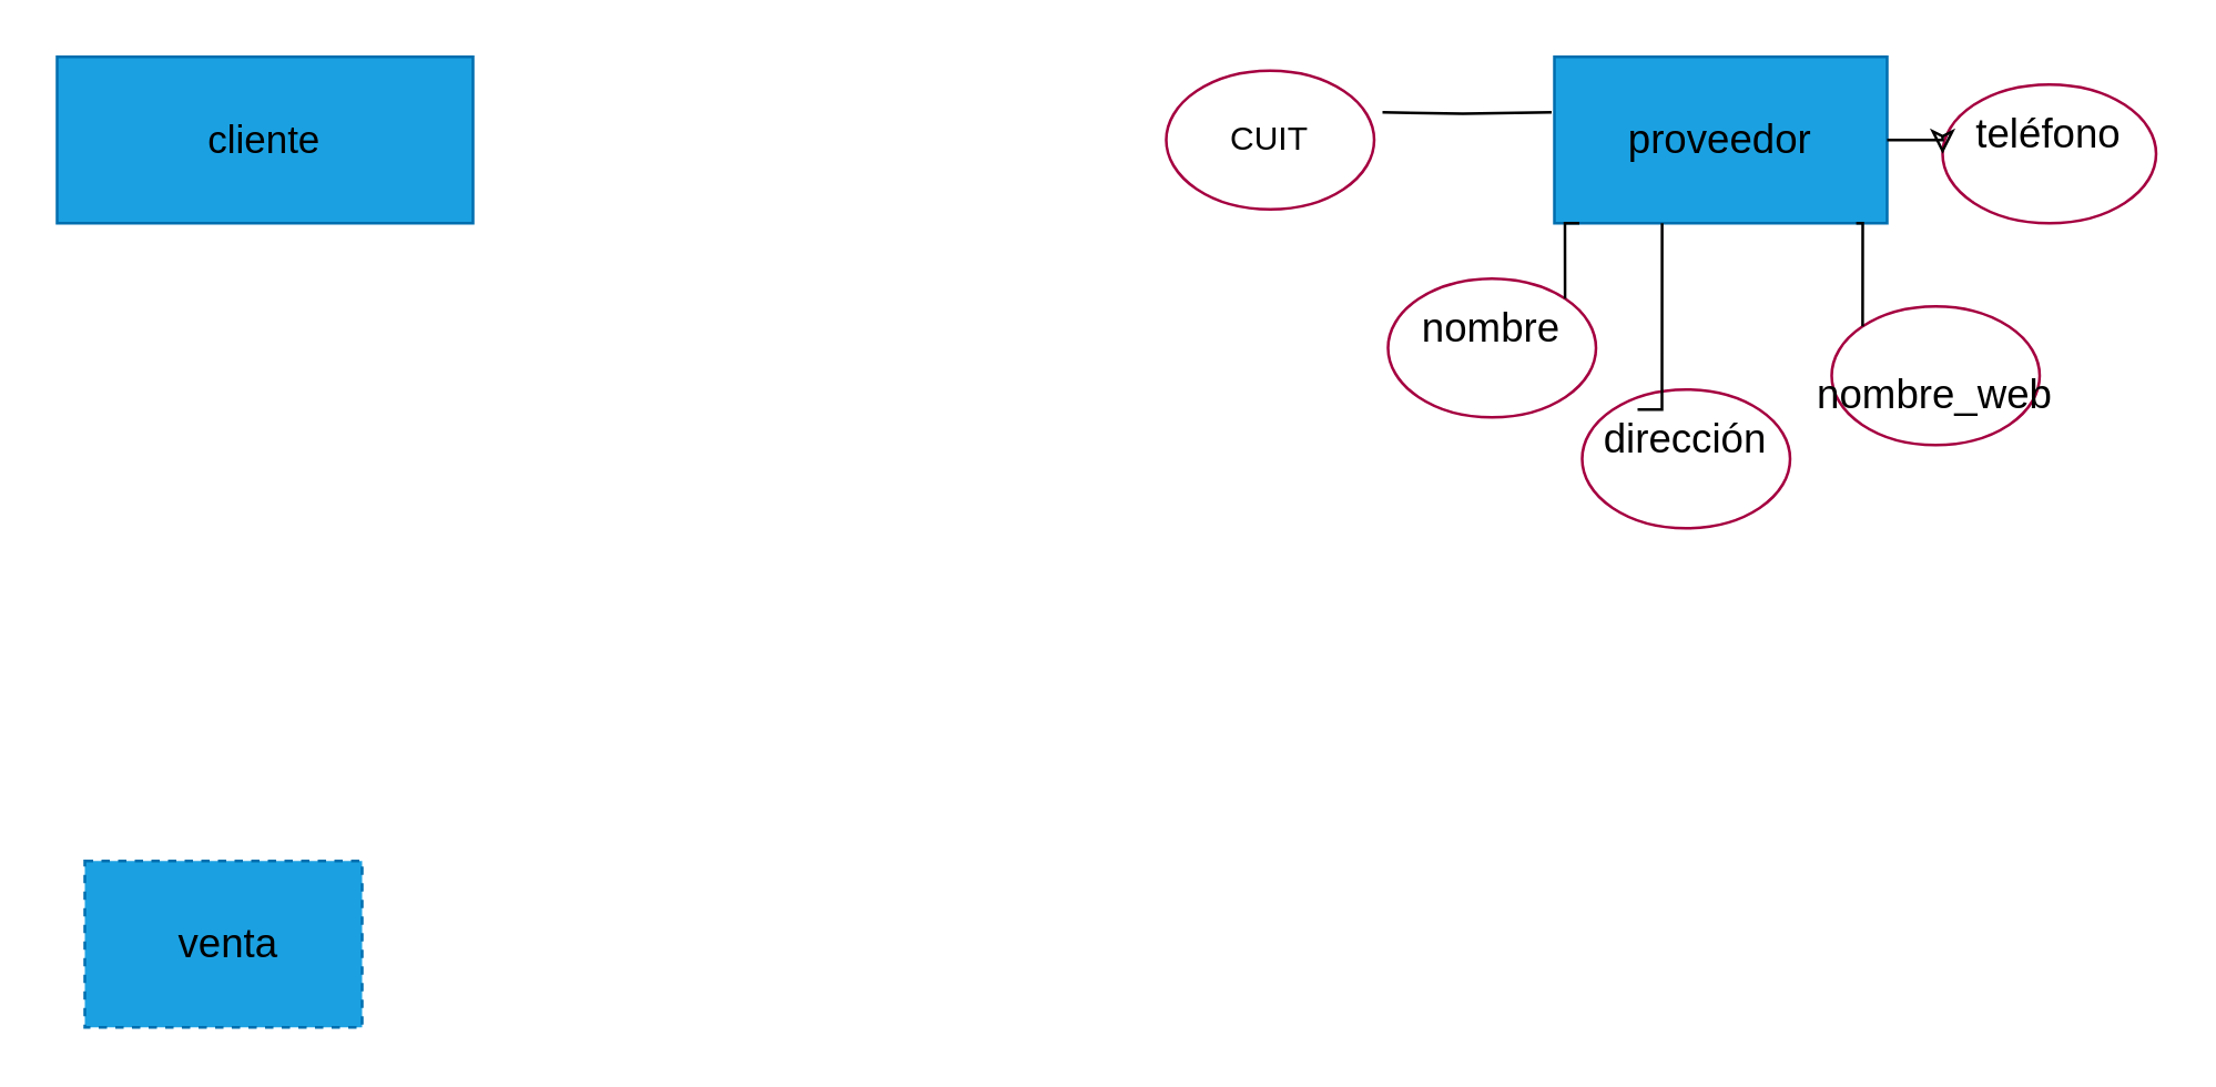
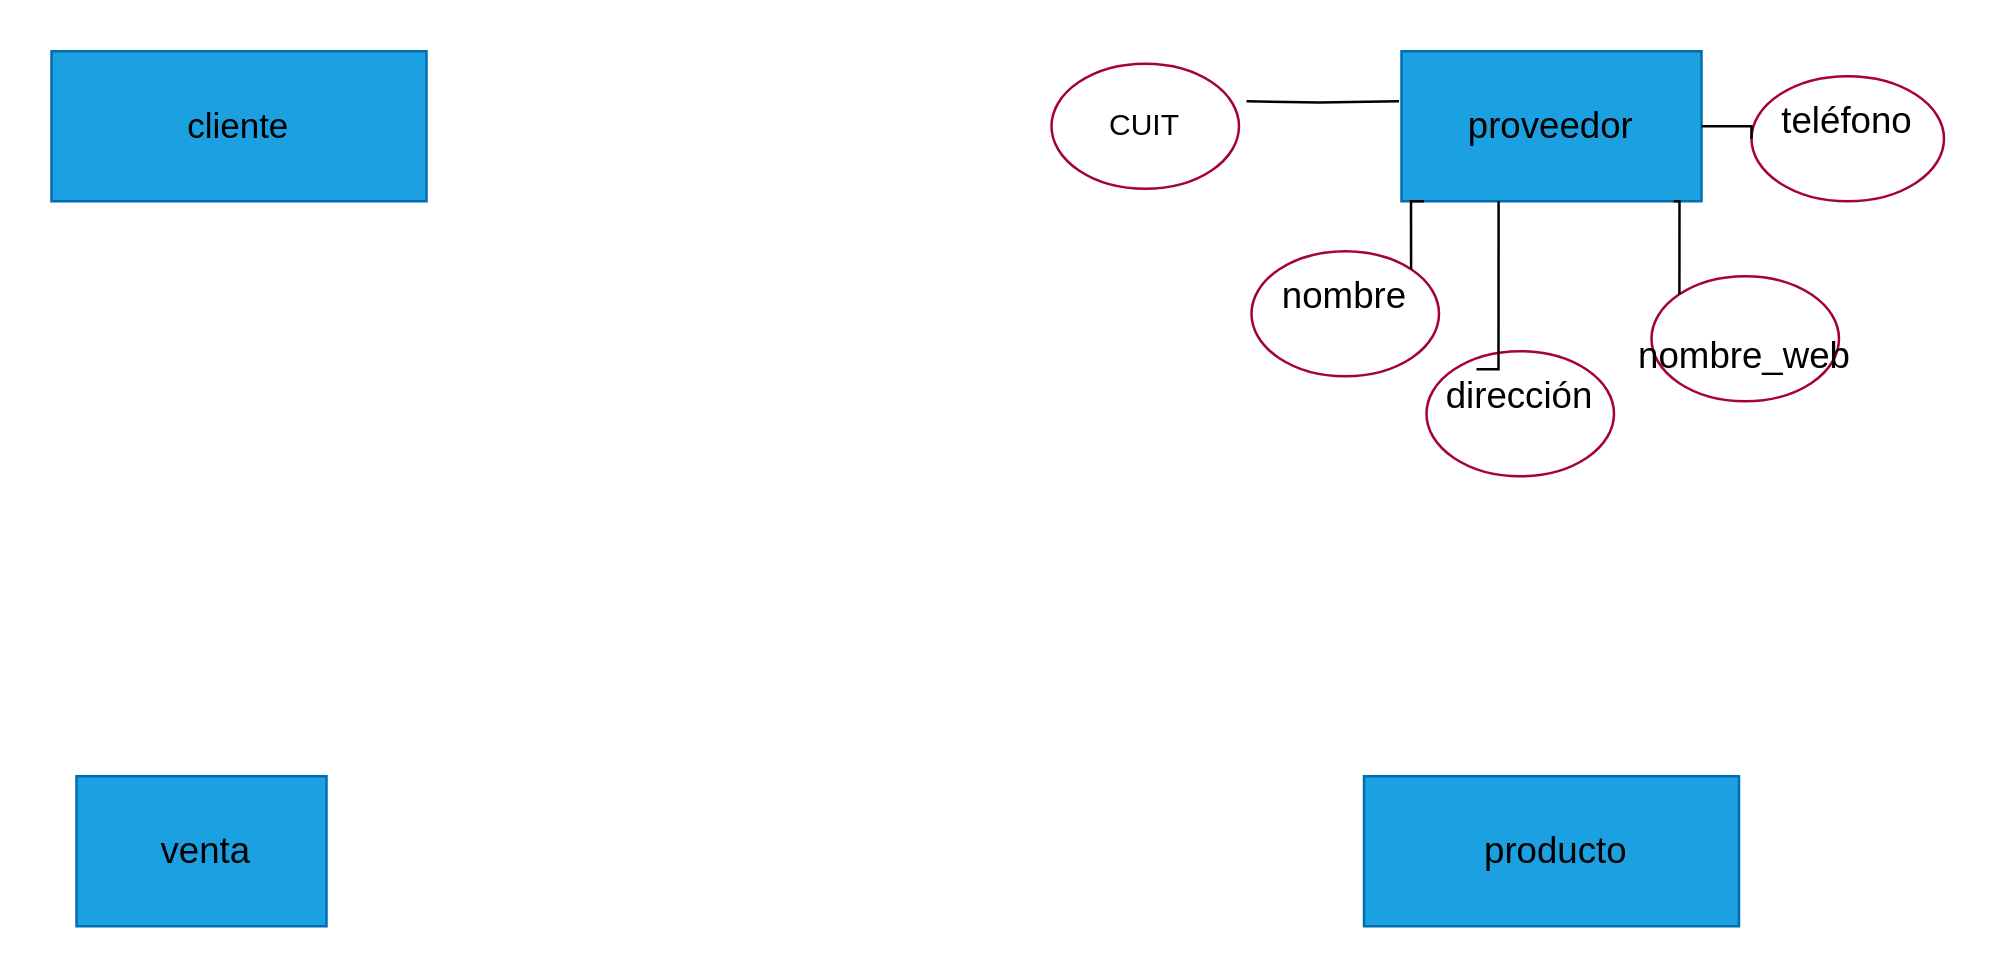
- <mxCell id="14" style="edgeStyle=orthogonalEdgeStyle;rounded=0;orthogonalLoop=1;jettySize=auto;html=1;exitX=1;exitY=0.5;exitDx=0;exitDy=0;endArrow=classic;endFill=0;entryX=0;entryY=0.5;entryDx=0;entryDy=0;" edge="1" parent="1" source="2" target="10"><mxGeometry relative="1" as="geometry"><mxPoint x="666" y="167" as="targetPoint" /><mxPoint x="651" y="93" as="sourcePoint" /><Array as="points"><mxPoint x="700" y="50" /></Array></mxGeometry></mxCell>
+ <mxCell id="14" style="edgeStyle=orthogonalEdgeStyle;rounded=0;orthogonalLoop=1;jettySize=auto;html=1;exitX=1;exitY=0.5;exitDx=0;exitDy=0;endArrow=none;endFill=0;entryX=0;entryY=0.5;entryDx=0;entryDy=0;" edge="1" parent="1" source="2" target="10"><mxGeometry relative="1" as="geometry"><mxPoint x="666" y="167" as="targetPoint" /><mxPoint x="651" y="93" as="sourcePoint" /><Array as="points"><mxPoint x="700" y="50" /></Array></mxGeometry></mxCell>
- <mxCell id="5" value="&lt;b id=&quot;docs-internal-guid-612375e4-7fff-f534-00d8-93ea4280d572&quot; style=&quot;font-weight:normal;&quot;&gt;&lt;span style=&quot;font-size: 11pt; font-family: Arial; color: rgb(0, 0, 0); background-color: transparent; font-weight: 400; font-style: normal; font-variant: normal; text-decoration: none; vertical-align: baseline;&quot;&gt;&amp;nbsp;venta&lt;/span&gt;&lt;/b&gt;" style="rounded=0;whiteSpace=wrap;html=1;fillColor=#1ba1e2;fontColor=#ffffff;strokeColor=#006EAF;dashed=1;" vertex="1" parent="1"><mxGeometry x="30" y="310" width="100" height="60" as="geometry" /></mxCell>
+ <mxCell id="5" value="&lt;b id=&quot;docs-internal-guid-612375e4-7fff-f534-00d8-93ea4280d572&quot; style=&quot;font-weight:normal;&quot;&gt;&lt;span style=&quot;font-size: 11pt; font-family: Arial; color: rgb(0, 0, 0); background-color: transparent; font-weight: 400; font-style: normal; font-variant: normal; text-decoration: none; vertical-align: baseline;&quot;&gt;&amp;nbsp;venta&lt;/span&gt;&lt;/b&gt;" style="rounded=0;whiteSpace=wrap;html=1;fillColor=#1ba1e2;fontColor=#ffffff;strokeColor=#006EAF;" vertex="1" parent="1"><mxGeometry x="30" y="310" width="100" height="60" as="geometry" /></mxCell>
+ <mxCell id="4" value="&lt;b id=&quot;docs-internal-guid-612375e4-7fff-f534-00d8-93ea4280d572&quot; style=&quot;font-weight:normal;&quot;&gt;&lt;span style=&quot;font-size: 11pt; font-family: Arial; color: rgb(0, 0, 0); background-color: transparent; font-weight: 400; font-style: normal; font-variant: normal; text-decoration: none; vertical-align: baseline;&quot;&gt;&amp;nbsp;producto&lt;/span&gt;&lt;/b&gt;" style="rounded=0;whiteSpace=wrap;html=1;fillColor=#1ba1e2;fontColor=#ffffff;strokeColor=#006EAF;" vertex="1" parent="1"><mxGeometry x="545" y="310" width="150" height="60" as="geometry" /></mxCell>
